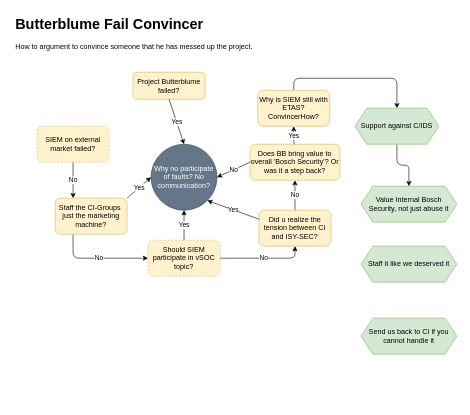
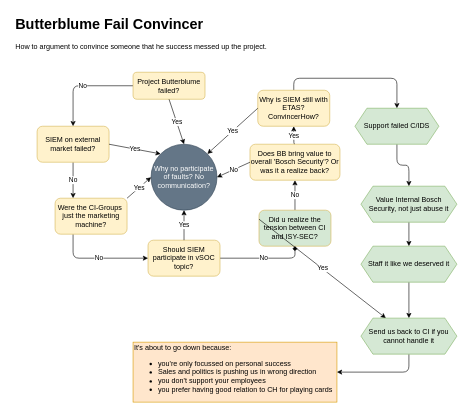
- <mxCell id="2" value="&lt;h1&gt;Butterblume Fail Convincer&lt;/h1&gt;&lt;p&gt;How to argument to convince someone that he has messed up the project.&lt;br&gt;&lt;/p&gt;" style="text;html=1;strokeColor=none;fillColor=none;spacing=5;spacingTop=-20;whiteSpace=wrap;overflow=hidden;rounded=0;" parent="1" vertex="1"><mxGeometry x="20" y="20" width="551" height="80" as="geometry" /></mxCell>
+ <mxCell id="2" value="&lt;h1&gt;Butterblume Fail Convincer&lt;/h1&gt;&lt;p&gt;How to argument to convince someone that he success messed up the project.&lt;br&gt;&lt;/p&gt;" style="text;html=1;strokeColor=none;fillColor=none;spacing=5;spacingTop=-20;whiteSpace=wrap;overflow=hidden;rounded=0;" parent="1" vertex="1"><mxGeometry x="20" y="20" width="551" height="80" as="geometry" /></mxCell>
+ <mxCell id="3" value="No" style="edgeStyle=orthogonalEdgeStyle;curved=0;rounded=1;sketch=0;orthogonalLoop=1;jettySize=auto;html=1;exitX=0;exitY=0.5;exitDx=0;exitDy=0;entryX=0.5;entryY=0;entryDx=0;entryDy=0;" parent="1" source="4" target="6" edge="1"><mxGeometry relative="1" as="geometry" /></mxCell>
- <mxCell id="27" value="Support against C/IDS" style="shape=hexagon;perimeter=hexagonPerimeter2;whiteSpace=wrap;html=1;fixedSize=1;rounded=0;sketch=0;align=center;fillColor=#d5e8d4;strokeColor=#82b366;" parent="1" vertex="1"><mxGeometry x="591" y="180" width="140" height="60" as="geometry" /></mxCell>
+ <mxCell id="27" value="Support failed C/IDS" style="shape=hexagon;perimeter=hexagonPerimeter2;whiteSpace=wrap;html=1;fixedSize=1;rounded=0;sketch=0;align=center;fillColor=#d5e8d4;strokeColor=#82b366;" parent="1" vertex="1"><mxGeometry x="591" y="180" width="140" height="60" as="geometry" /></mxCell>
+ <mxCell id="21" value="Yes" style="endArrow=classic;html=1;exitX=0;exitY=0.5;exitDx=0;exitDy=0;entryX=1;entryY=0;entryDx=0;entryDy=0;" parent="1" source="18" target="9" edge="1"><mxGeometry width="50" height="50" relative="1" as="geometry"><mxPoint x="321" y="200" as="sourcePoint" /><mxPoint x="346" y="260" as="targetPoint" /></mxGeometry></mxCell>
- <mxCell id="6" value="SIEM on external market failed?" style="rounded=1;whiteSpace=wrap;html=1;sketch=0;fillColor=#fff2cc;strokeColor=#d6b656;dashed=1;" parent="1" vertex="1"><mxGeometry x="61" y="210" width="120" height="60" as="geometry" /></mxCell>
+ <mxCell id="6" value="SIEM on external market failed?" style="rounded=1;whiteSpace=wrap;html=1;sketch=0;fillColor=#fff2cc;strokeColor=#d6b656;" parent="1" vertex="1"><mxGeometry x="61" y="210" width="120" height="60" as="geometry" /></mxCell>
+ <mxCell id="19" value="Yes" style="endArrow=classic;html=1;exitX=1;exitY=0.5;exitDx=0;exitDy=0;entryX=0;entryY=0;entryDx=0;entryDy=0;" parent="1" source="6" target="9" edge="1"><mxGeometry width="50" height="50" relative="1" as="geometry"><mxPoint x="131" y="530" as="sourcePoint" /><mxPoint x="211" y="510" as="targetPoint" /></mxGeometry></mxCell>
- <mxCell id="16" value="Does BB bring value to overall 'Bosch Security'? Or was it a step back?" style="rounded=1;whiteSpace=wrap;html=1;sketch=0;fillColor=#fff2cc;strokeColor=#d6b656;" parent="1" vertex="1"><mxGeometry x="416" y="240" width="150" height="60" as="geometry" /></mxCell>
+ <mxCell id="16" value="Does BB bring value to overall 'Bosch Security'? Or was it a realize back?" style="rounded=1;whiteSpace=wrap;html=1;sketch=0;fillColor=#fff2cc;strokeColor=#d6b656;" parent="1" vertex="1"><mxGeometry x="416" y="240" width="150" height="60" as="geometry" /></mxCell>
- <mxCell id="23" value="Yes" style="endArrow=classic;html=1;exitX=0;exitY=0.25;exitDx=0;exitDy=0;entryX=1;entryY=1;entryDx=0;entryDy=0;" parent="1" source="8" target="9" edge="1"><mxGeometry width="50" height="50" relative="1" as="geometry"><mxPoint x="431" y="270" as="sourcePoint" /><mxPoint x="361" y="295" as="targetPoint" /></mxGeometry></mxCell>
+ <mxCell id="23" value="Yes" style="endArrow=classic;html=1;exitX=0;exitY=0.25;exitDx=0;exitDy=0;" parent="1" source="8" target="34" edge="1"><mxGeometry width="50" height="50" relative="1" as="geometry"><mxPoint x="431" y="270" as="sourcePoint" /><mxPoint x="361" y="295" as="targetPoint" /></mxGeometry></mxCell>
- <mxCell id="13" value="Staff the CI-Groups&amp;nbsp; just the marketing machine?" style="rounded=1;whiteSpace=wrap;html=1;sketch=0;fillColor=#fff2cc;strokeColor=#d6b656;" parent="1" vertex="1"><mxGeometry x="91" y="330" width="120" height="60" as="geometry" /></mxCell>
+ <mxCell id="13" value="Were the CI-Groups&amp;nbsp; just the marketing machine?" style="rounded=1;whiteSpace=wrap;html=1;sketch=0;fillColor=#fff2cc;strokeColor=#d6b656;" parent="1" vertex="1"><mxGeometry x="91" y="330" width="120" height="60" as="geometry" /></mxCell>
- <mxCell id="8" value="Did u realize the tension between CI and ISY-SEC?" style="rounded=1;whiteSpace=wrap;html=1;sketch=0;fillColor=#fff2cc;strokeColor=#d6b656;" parent="1" vertex="1"><mxGeometry x="431" y="350" width="120" height="60" as="geometry" /></mxCell>
+ <mxCell id="8" value="Did u realize the tension between CI and ISY-SEC?" style="rounded=1;whiteSpace=wrap;html=1;sketch=0;fillColor=#d5e8d4;strokeColor=#d6b656;" parent="1" vertex="1"><mxGeometry x="431" y="350" width="120" height="60" as="geometry" /></mxCell>
+ <mxCell id="29" style="edgeStyle=orthogonalEdgeStyle;curved=0;rounded=1;sketch=0;orthogonalLoop=1;jettySize=auto;html=1;exitX=0.5;exitY=1;exitDx=0;exitDy=0;entryX=0.5;entryY=0;entryDx=0;entryDy=0;" parent="1" source="30" target="32" edge="1"><mxGeometry relative="1" as="geometry" /></mxCell>
- <mxCell id="10" value="No" style="edgeStyle=orthogonalEdgeStyle;curved=0;rounded=1;sketch=0;orthogonalLoop=1;jettySize=auto;html=1;exitX=1;exitY=0.5;exitDx=0;exitDy=0;entryX=0.5;entryY=1;entryDx=0;entryDy=0;" parent="1" source="11" target="8" edge="1"><mxGeometry relative="1" as="geometry" /></mxCell>
+ <mxCell id="10" value="No" style="edgeStyle=orthogonalEdgeStyle;curved=0;rounded=1;sketch=0;orthogonalLoop=1;jettySize=auto;html=1;exitX=1;exitY=0.5;exitDx=0;exitDy=0;entryX=0.5;entryY=1;entryDx=0;entryDy=0;endArrow=diamond;" parent="1" source="11" target="8" edge="1"><mxGeometry relative="1" as="geometry" /></mxCell>
- <mxCell id="11" value="Should SIEM participate in vSOC topic?" style="rounded=1;whiteSpace=wrap;html=1;sketch=0;fillColor=#fff2cc;strokeColor=#d6b656;dashed=1;" parent="1" vertex="1"><mxGeometry x="246" y="400" width="120" height="60" as="geometry" /></mxCell>
+ <mxCell id="11" value="Should SIEM participate in vSOC topic?" style="rounded=1;whiteSpace=wrap;html=1;sketch=0;fillColor=#fff2cc;strokeColor=#d6b656;" parent="1" vertex="1"><mxGeometry x="246" y="400" width="120" height="60" as="geometry" /></mxCell>
+ <mxCell id="31" style="edgeStyle=orthogonalEdgeStyle;curved=0;rounded=1;sketch=0;orthogonalLoop=1;jettySize=auto;html=1;exitX=0.5;exitY=1;exitDx=0;exitDy=0;entryX=0.5;entryY=0;entryDx=0;entryDy=0;" parent="1" source="32" target="34" edge="1"><mxGeometry relative="1" as="geometry" /></mxCell>
+ <mxCell id="33" style="edgeStyle=orthogonalEdgeStyle;curved=0;rounded=1;sketch=0;orthogonalLoop=1;jettySize=auto;html=1;exitX=0.5;exitY=1;exitDx=0;exitDy=0;" parent="1" source="34" target="14" edge="1"><mxGeometry relative="1" as="geometry"><mxPoint x="696" y="451" as="sourcePoint" /><mxPoint x="655" y="476" as="targetPoint" /></mxGeometry></mxCell>
+ <mxCell id="14" value="&lt;div&gt;It's about to go down because:&lt;/div&gt;&lt;div&gt;&lt;ul&gt;&lt;li&gt;you're only focussed on personal success&lt;/li&gt;&lt;li&gt;Sales and politics is pushing us in wrong direction&lt;br&gt;&lt;/li&gt;&lt;li&gt;you don't support your employees&lt;/li&gt;&lt;li&gt;you prefer having good relation to CH for playing cards&lt;br&gt;&lt;/li&gt;&lt;/ul&gt;&lt;/div&gt;" style="text;html=1;strokeColor=#d79b00;fillColor=#ffe6cc;align=left;verticalAlign=middle;whiteSpace=wrap;rounded=0;sketch=0;" parent="1" vertex="1"><mxGeometry x="221" y="570" width="340" height="100" as="geometry" /></mxCell>
